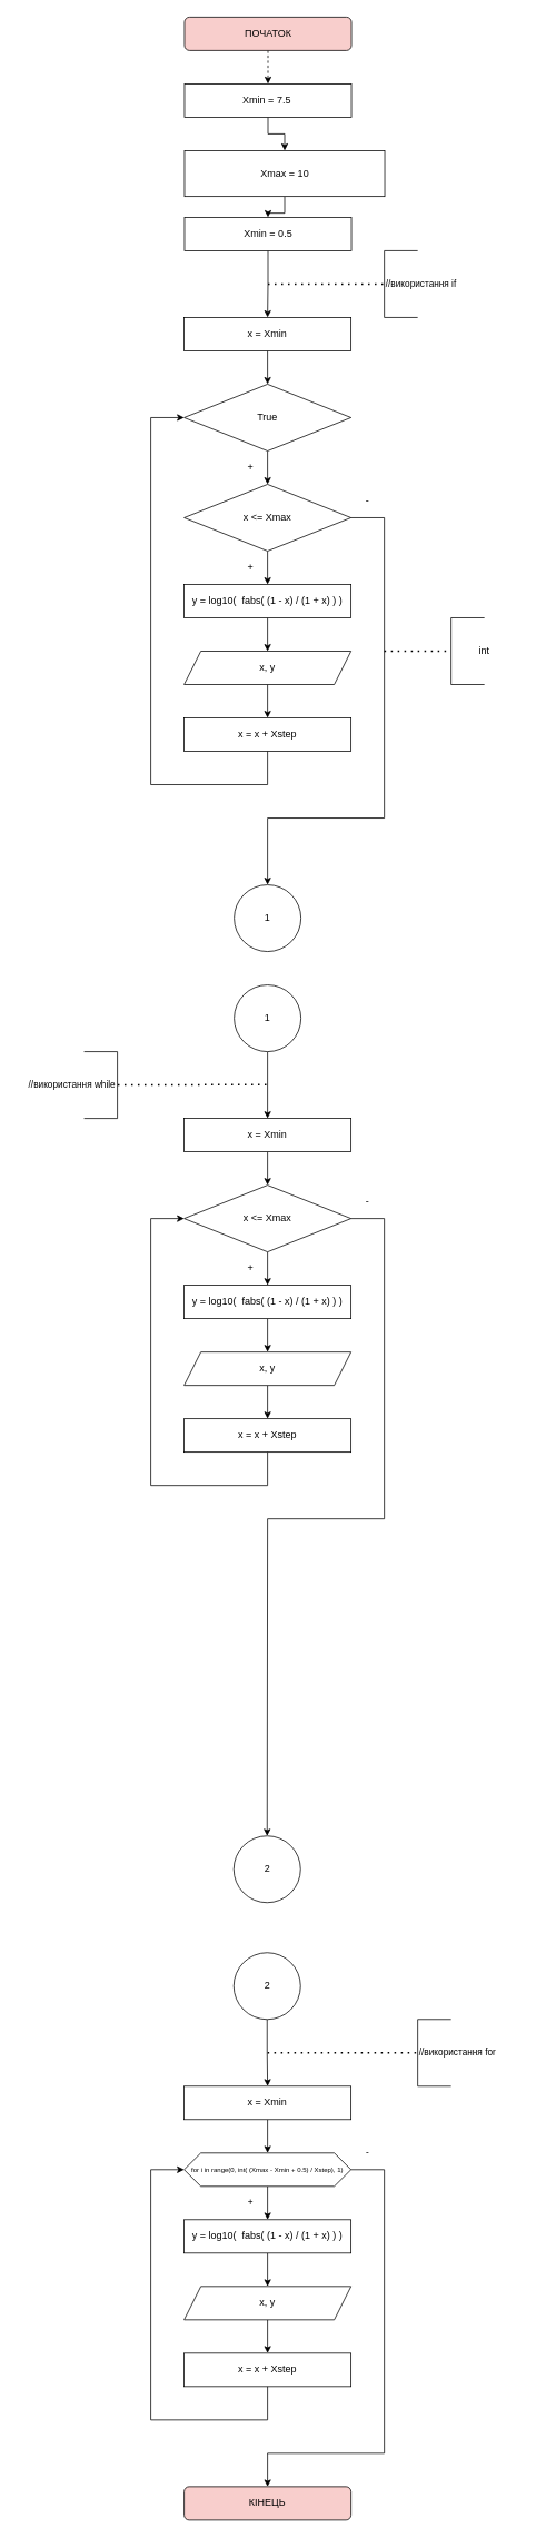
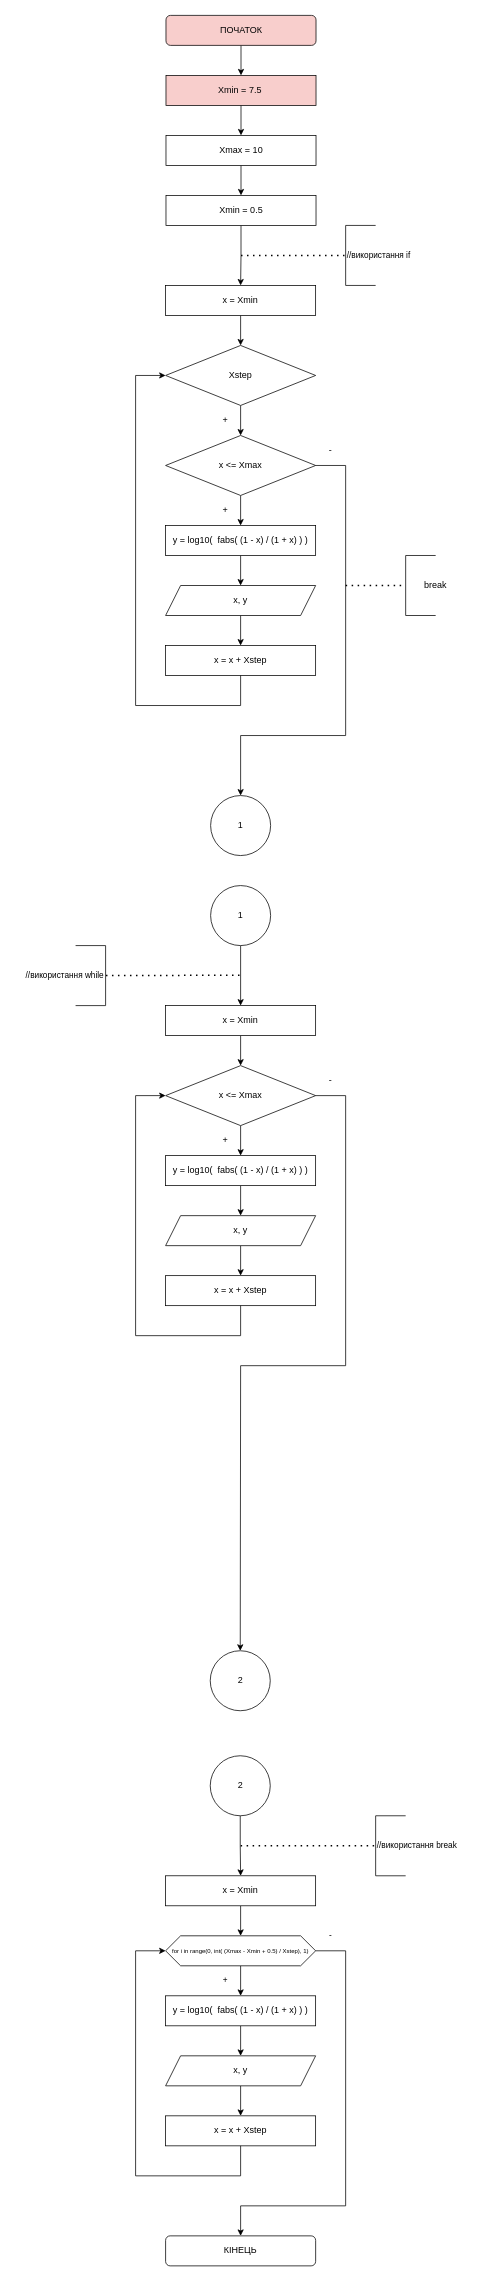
- <mxCell id="2" value="" style="edgeStyle=orthogonalEdgeStyle;rounded=0;orthogonalLoop=1;jettySize=auto;html=1;dashed=1;" parent="1" source="3" target="5" edge="1"><mxGeometry relative="1" as="geometry" /></mxCell>
+ <mxCell id="2" value="" style="edgeStyle=orthogonalEdgeStyle;rounded=0;orthogonalLoop=1;jettySize=auto;html=1;" parent="1" source="3" target="5" edge="1"><mxGeometry relative="1" as="geometry" /></mxCell>
- <mxCell id="5" value="Xmin = 7.5&amp;nbsp;" style="rounded=0;whiteSpace=wrap;html=1;" parent="1" vertex="1"><mxGeometry x="220.5" y="100" width="200" height="40" as="geometry" /></mxCell>
+ <mxCell id="5" value="Xmin = 7.5&amp;nbsp;" style="rounded=0;whiteSpace=wrap;html=1;fillColor=#f8cecc;" parent="1" vertex="1"><mxGeometry x="220.5" y="100" width="200" height="40" as="geometry" /></mxCell>
- <mxCell id="7" value="Xmax = 10" style="rounded=0;whiteSpace=wrap;html=1;" parent="1" vertex="1"><mxGeometry x="220.5" y="180" width="240" height="55" as="geometry" /></mxCell>
+ <mxCell id="7" value="Xmax = 10" style="rounded=0;whiteSpace=wrap;html=1;" parent="1" vertex="1"><mxGeometry x="220.5" y="180" width="200" height="40" as="geometry" /></mxCell>
- <mxCell id="13" value="True" style="rhombus;whiteSpace=wrap;html=1;" parent="1" vertex="1"><mxGeometry x="220" y="460" width="200" height="80" as="geometry" /></mxCell>
+ <mxCell id="13" value="Xstep" style="rhombus;whiteSpace=wrap;html=1;" parent="1" vertex="1"><mxGeometry x="220" y="460" width="200" height="80" as="geometry" /></mxCell>
- <mxCell id="96" value="int" style="text;html=1;strokeColor=none;fillColor=none;align=center;verticalAlign=middle;whiteSpace=wrap;rounded=0;" vertex="1" parent="1"><mxGeometry x="540" y="740" width="80" height="80" as="geometry" /></mxCell>
+ <mxCell id="96" value="break" style="text;html=1;strokeColor=none;fillColor=none;align=center;verticalAlign=middle;whiteSpace=wrap;rounded=0;" vertex="1" parent="1"><mxGeometry x="540" y="740" width="80" height="80" as="geometry" /></mxCell>
- <mxCell id="79" value="//використання for" style="text;html=1;strokeColor=none;fillColor=none;align=left;verticalAlign=middle;whiteSpace=wrap;rounded=0;fontSize=11;" parent="1" vertex="1"><mxGeometry x="500" y="2420" width="120" height="80" as="geometry" /></mxCell>
+ <mxCell id="79" value="//використання break" style="text;html=1;strokeColor=none;fillColor=none;align=left;verticalAlign=middle;whiteSpace=wrap;rounded=0;fontSize=11;" parent="1" vertex="1"><mxGeometry x="500" y="2420" width="120" height="80" as="geometry" /></mxCell>
- <mxCell id="74" value="КІНЕЦЬ" style="rounded=1;whiteSpace=wrap;html=1;fillColor=#f8cecc;" parent="1" vertex="1"><mxGeometry x="220" y="2980" width="200" height="40" as="geometry" /></mxCell>
+ <mxCell id="74" value="КІНЕЦЬ" style="rounded=1;whiteSpace=wrap;html=1;" parent="1" vertex="1"><mxGeometry x="220" y="2980" width="200" height="40" as="geometry" /></mxCell>
